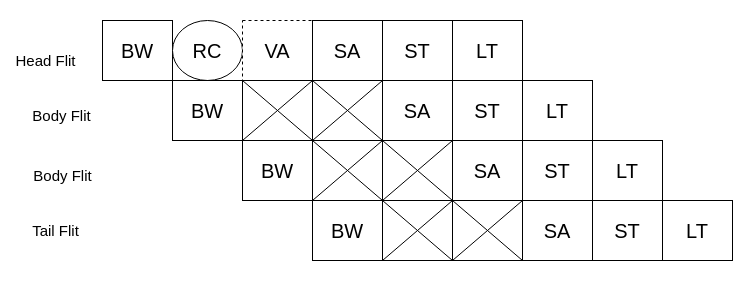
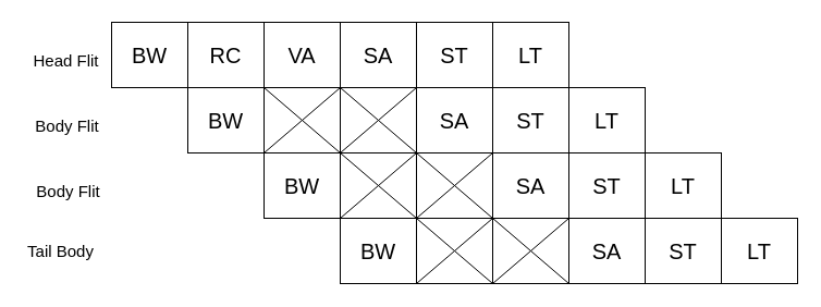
- <mxCell id="3" value="&lt;font style=&quot;font-size: 20px;&quot;&gt;RC&lt;/font&gt;" style="ellipse;whiteSpace=wrap;html=1;" vertex="1" parent="1"><mxGeometry x="172" y="20" width="70" height="60" as="geometry" /></mxCell>
+ <mxCell id="3" value="&lt;font style=&quot;font-size: 20px;&quot;&gt;RC&lt;/font&gt;" style="rounded=0;whiteSpace=wrap;html=1;" vertex="1" parent="1"><mxGeometry x="172" y="20" width="70" height="60" as="geometry" /></mxCell>
- <mxCell id="4" value="&lt;font style=&quot;font-size: 20px;&quot;&gt;VA&lt;/font&gt;" style="rounded=0;whiteSpace=wrap;html=1;dashed=1;" vertex="1" parent="1"><mxGeometry x="242" y="20" width="70" height="60" as="geometry" /></mxCell>
+ <mxCell id="4" value="&lt;font style=&quot;font-size: 20px;&quot;&gt;VA&lt;/font&gt;" style="rounded=0;whiteSpace=wrap;html=1;" vertex="1" parent="1"><mxGeometry x="242" y="20" width="70" height="60" as="geometry" /></mxCell>
- <mxCell id="20" value="&lt;font style=&quot;font-size: 15px;&quot;&gt;Head Flit&lt;/font&gt;" style="text;html=1;align=center;verticalAlign=middle;resizable=0;points=[];autosize=1;strokeColor=none;fillColor=none;" vertex="1" parent="1"><mxGeometry x="5" y="45" width="80" height="30" as="geometry" /></mxCell>
+ <mxCell id="20" value="&lt;font style=&quot;font-size: 15px;&quot;&gt;Head Flit&lt;/font&gt;" style="text;html=1;align=center;verticalAlign=middle;resizable=0;points=[];autosize=1;strokeColor=none;fillColor=none;" vertex="1" parent="1"><mxGeometry x="20" y="40" width="80" height="30" as="geometry" /></mxCell>
- <mxCell id="23" value="&lt;font style=&quot;font-size: 15px;&quot;&gt;Tail Flit&lt;/font&gt;" style="text;html=1;align=center;verticalAlign=middle;resizable=0;points=[];autosize=1;strokeColor=none;fillColor=none;" vertex="1" parent="1"><mxGeometry x="20" y="215" width="70" height="30" as="geometry" /></mxCell>
+ <mxCell id="23" value="&lt;font style=&quot;font-size: 15px;&quot;&gt;Tail Body&lt;/font&gt;" style="text;html=1;align=center;verticalAlign=middle;resizable=0;points=[];autosize=1;strokeColor=none;fillColor=none;" vertex="1" parent="1"><mxGeometry x="20" y="215" width="70" height="30" as="geometry" /></mxCell>
